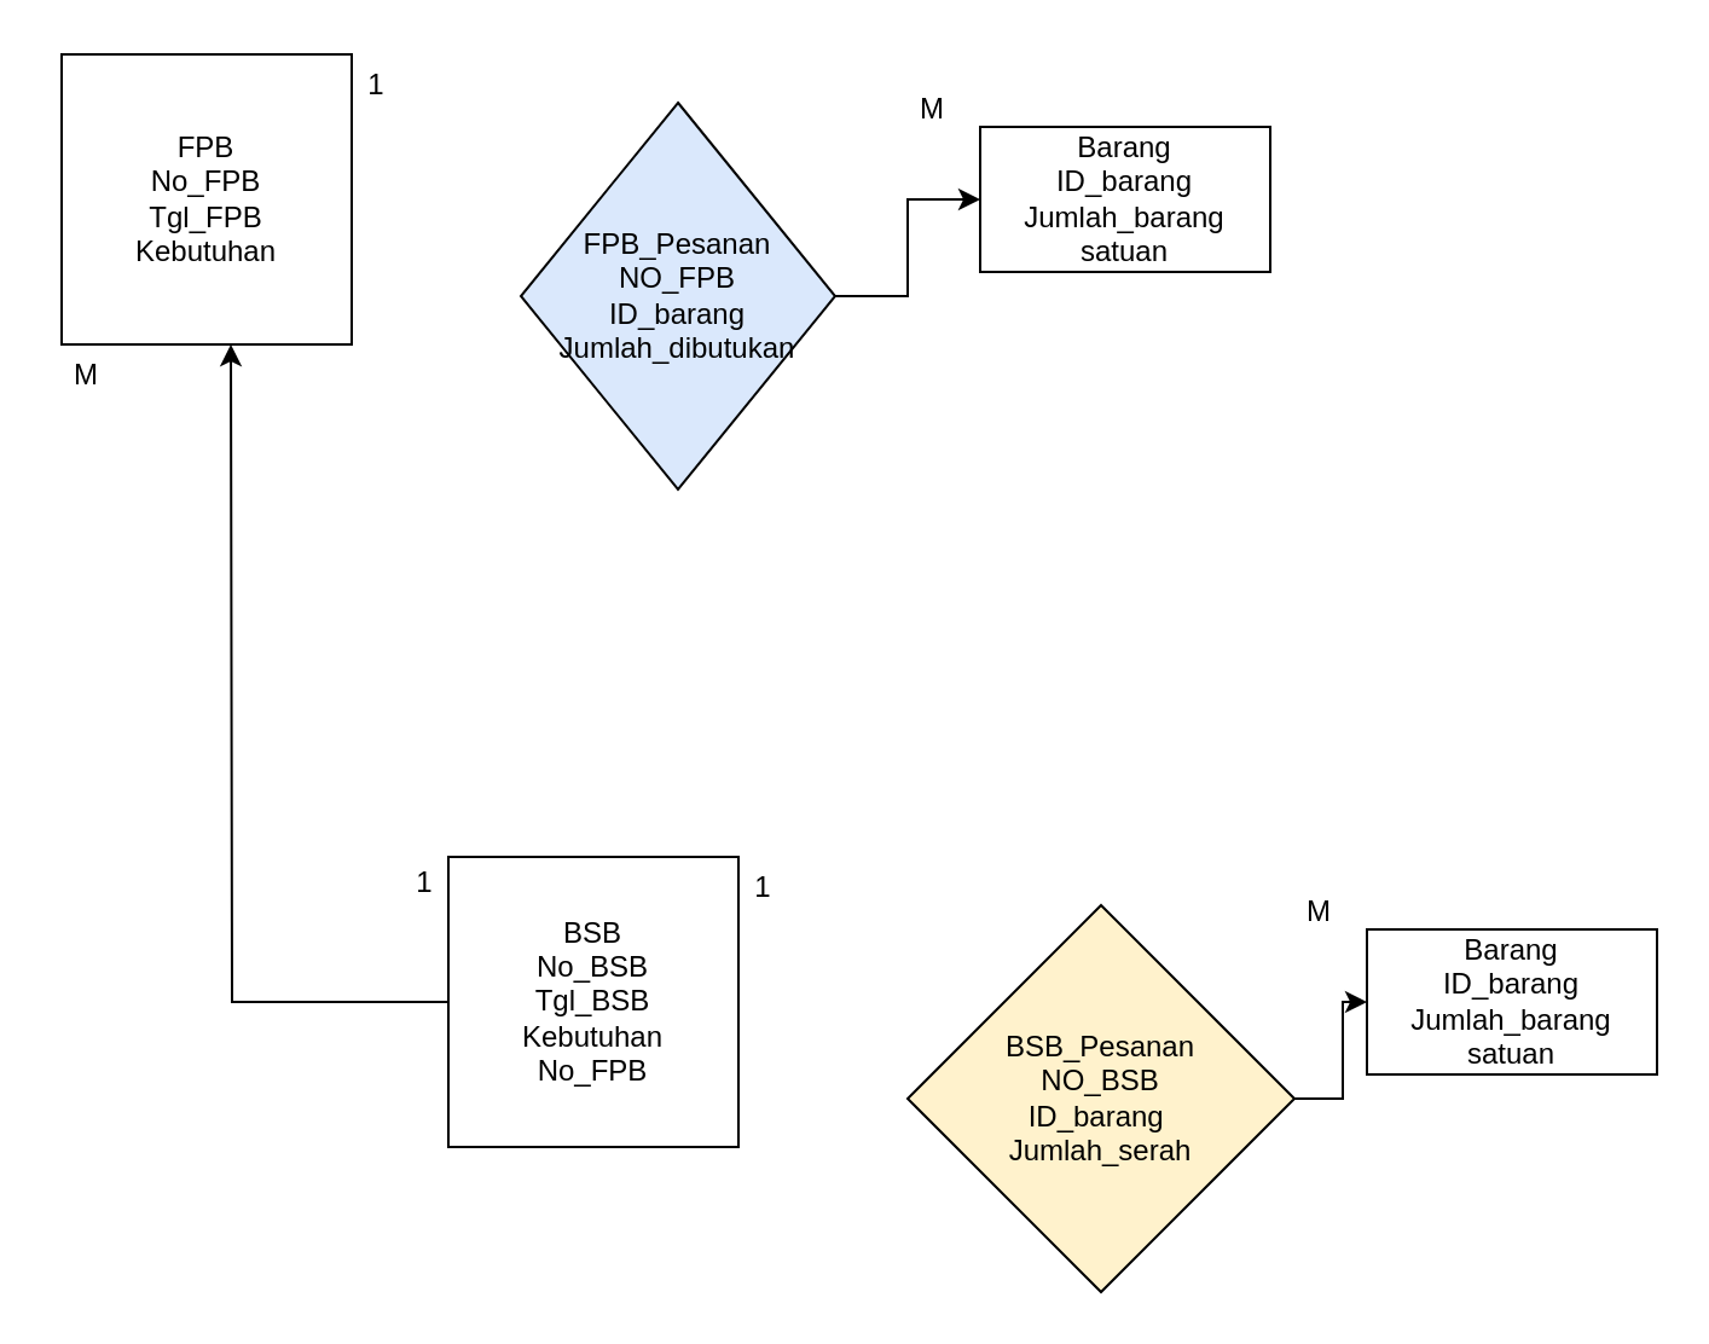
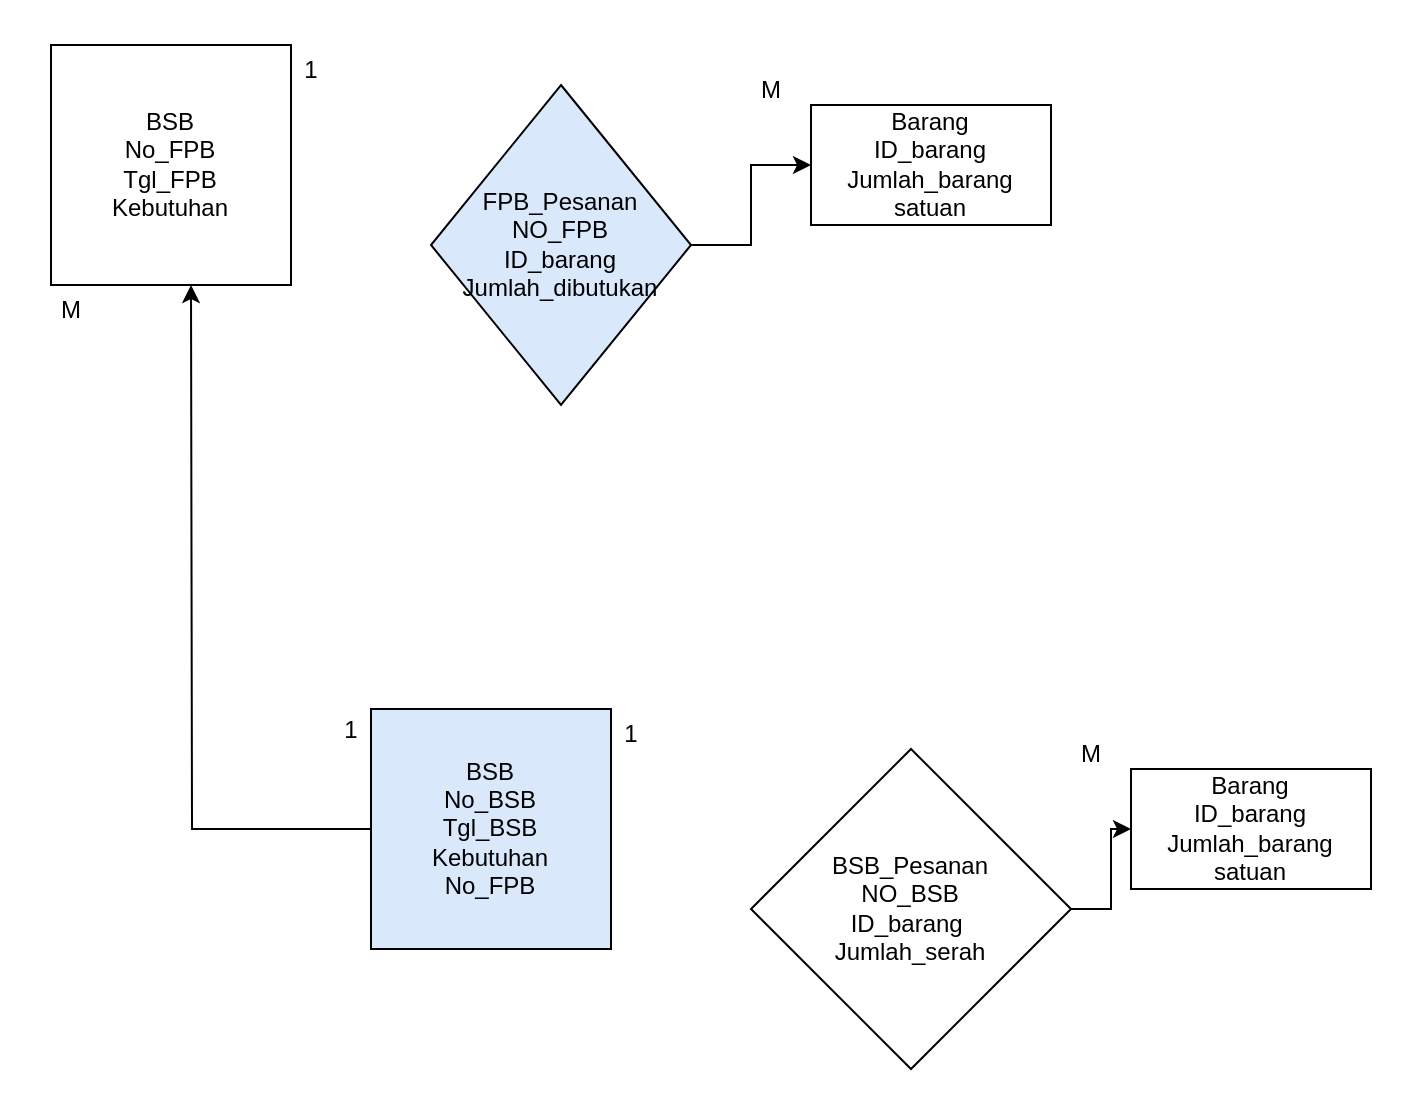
- <mxCell id="2" value="FPB&lt;br&gt;No_FPB&lt;br&gt;Tgl_FPB&lt;br&gt;Kebutuhan" style="rounded=0;whiteSpace=wrap;html=1;" vertex="1" parent="1"><mxGeometry x="25" y="22" width="120" height="120" as="geometry" /></mxCell>
+ <mxCell id="2" value="BSB&lt;br&gt;No_FPB&lt;br&gt;Tgl_FPB&lt;br&gt;Kebutuhan" style="rounded=0;whiteSpace=wrap;html=1;" vertex="1" parent="1"><mxGeometry x="25" y="22" width="120" height="120" as="geometry" /></mxCell>
- <mxCell id="9" value="BSB&lt;br&gt;No_BSB&lt;br&gt;Tgl_BSB&lt;br&gt;Kebutuhan&lt;br&gt;No_FPB" style="rounded=0;whiteSpace=wrap;html=1;" vertex="1" parent="1"><mxGeometry x="185" y="354" width="120" height="120" as="geometry" /></mxCell>
+ <mxCell id="9" value="BSB&lt;br&gt;No_BSB&lt;br&gt;Tgl_BSB&lt;br&gt;Kebutuhan&lt;br&gt;No_FPB" style="rounded=0;whiteSpace=wrap;html=1;fillColor=#dae8fc;" vertex="1" parent="1"><mxGeometry x="185" y="354" width="120" height="120" as="geometry" /></mxCell>
- <mxCell id="11" value="BSB_Pesanan&lt;br&gt;NO_BSB&lt;br&gt;ID_barang&amp;nbsp;&lt;br&gt;Jumlah_serah" style="rhombus;whiteSpace=wrap;html=1;fillColor=#fff2cc;" vertex="1" parent="1"><mxGeometry x="375" y="374" width="160" height="160" as="geometry" /></mxCell>
+ <mxCell id="11" value="BSB_Pesanan&lt;br&gt;NO_BSB&lt;br&gt;ID_barang&amp;nbsp;&lt;br&gt;Jumlah_serah" style="rhombus;whiteSpace=wrap;html=1;" vertex="1" parent="1"><mxGeometry x="375" y="374" width="160" height="160" as="geometry" /></mxCell>
